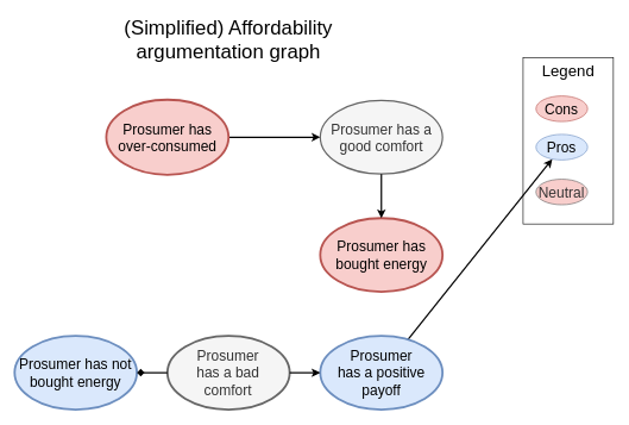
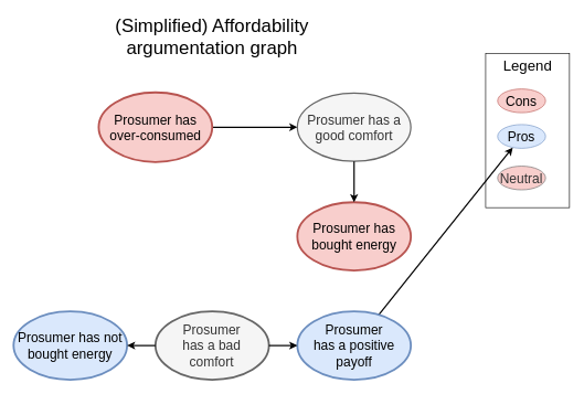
- <mxCell id="16" style="edgeStyle=none;rounded=0;orthogonalLoop=1;jettySize=auto;html=1;strokeWidth=2;endArrow=diamond;" parent="7" source="11" target="15" edge="1"><mxGeometry relative="1" as="geometry" /></mxCell>
+ <mxCell id="16" style="edgeStyle=none;rounded=0;orthogonalLoop=1;jettySize=auto;html=1;strokeWidth=2;" parent="7" source="11" target="15" edge="1"><mxGeometry relative="1" as="geometry" /></mxCell>
